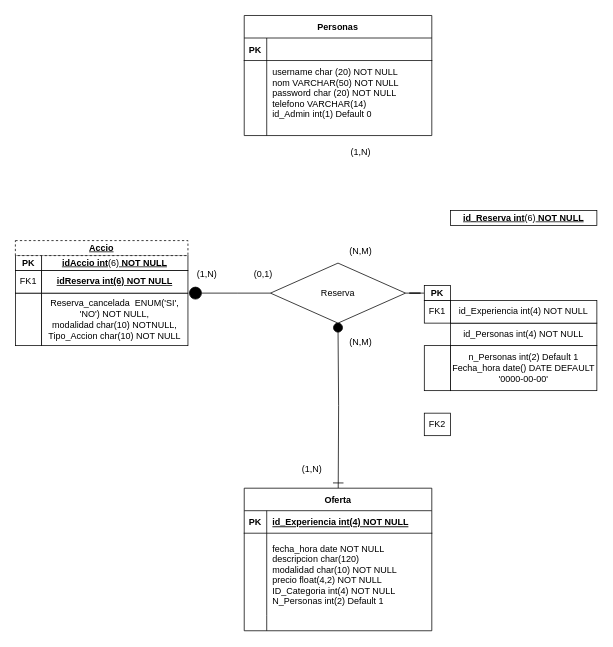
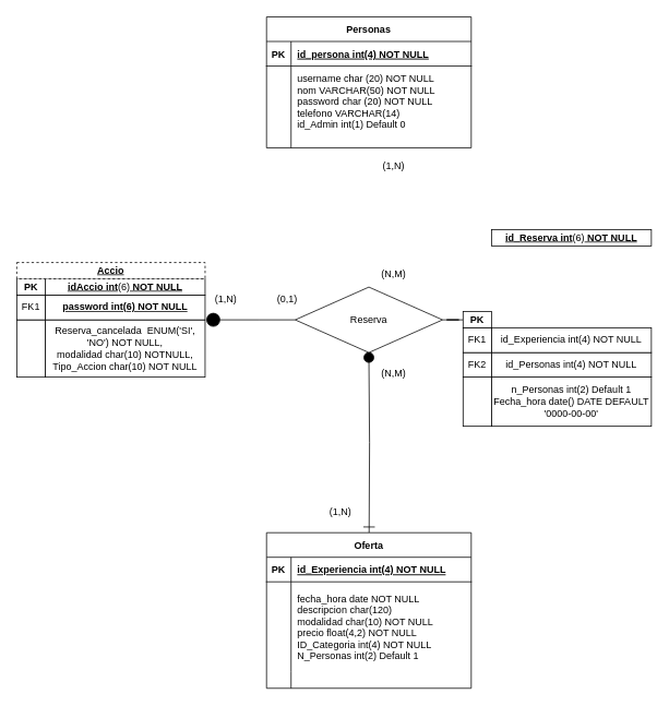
+ <mxCell id="16" value="id_persona int(4) NOT NULL " style="shape=partialRectangle;overflow=hidden;connectable=0;fillColor=none;top=0;left=0;bottom=0;right=0;align=left;spacingLeft=6;fontStyle=5;" parent="14" vertex="1"><mxGeometry x="30" width="220" height="30" as="geometry"><mxRectangle width="220" height="30" as="alternateBounds" /></mxGeometry></mxCell>
- <mxCell id="40" value="&lt;span style=&quot;font-weight: 700; text-align: left; text-wrap: nowrap; text-decoration-line: underline;&quot;&gt;idReserva int(6) NOT NULL&lt;/span&gt;" style="html=1;whiteSpace=wrap;" parent="1" vertex="1"><mxGeometry x="55" y="360" width="195" height="30" as="geometry" /></mxCell>
+ <mxCell id="40" value="&lt;span style=&quot;font-weight: 700; text-align: left; text-wrap: nowrap; text-decoration-line: underline;&quot;&gt;password int(6) NOT NULL&lt;/span&gt;" style="html=1;whiteSpace=wrap;" parent="1" vertex="1"><mxGeometry x="55" y="360" width="195" height="30" as="geometry" /></mxCell>
- <mxCell id="28" value="&lt;span style=&quot;text-wrap-mode: nowrap;&quot;&gt;FK2&lt;/span&gt;" style="html=1;whiteSpace=wrap;" parent="1" vertex="1"><mxGeometry x="565" y="550" width="35" height="30" as="geometry" /></mxCell>
+ <mxCell id="28" value="&lt;span style=&quot;text-wrap-mode: nowrap;&quot;&gt;FK2&lt;/span&gt;" style="html=1;whiteSpace=wrap;" parent="1" vertex="1"><mxGeometry x="565" y="430" width="35" height="30" as="geometry" /></mxCell>
